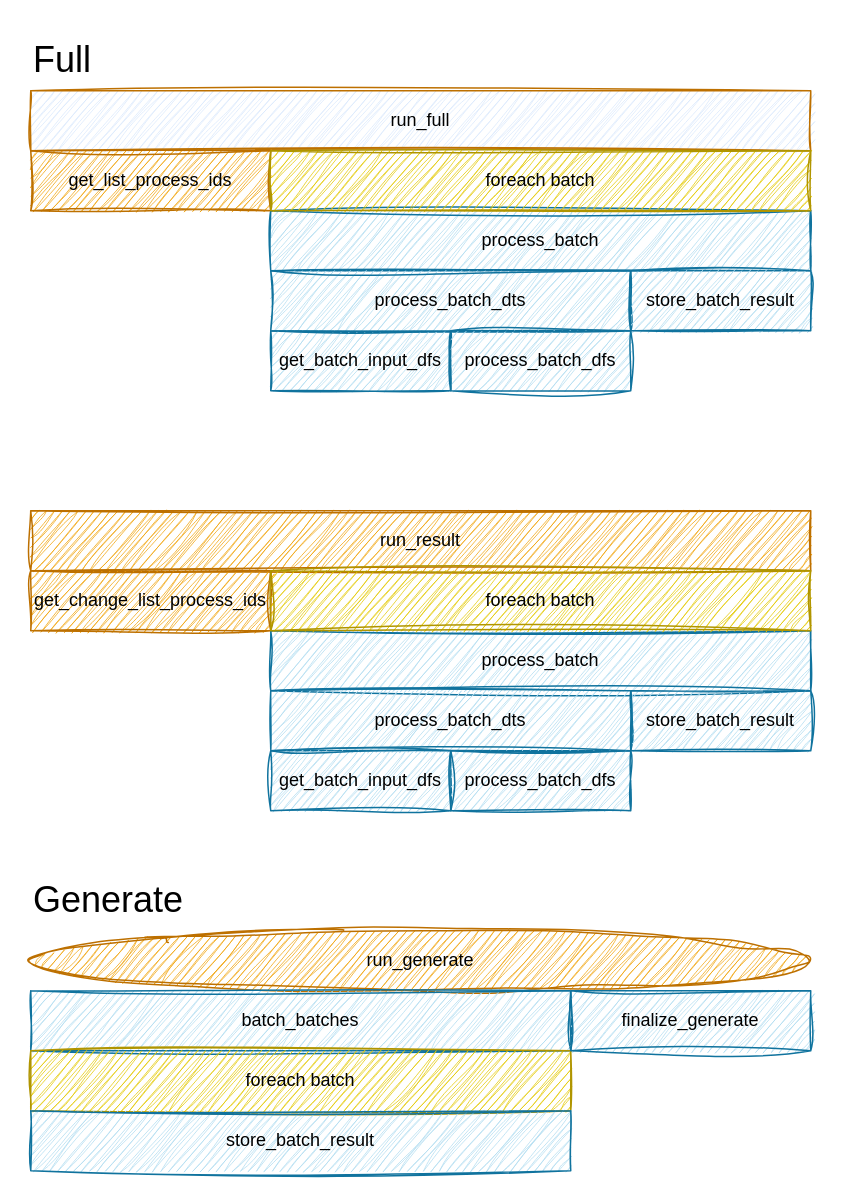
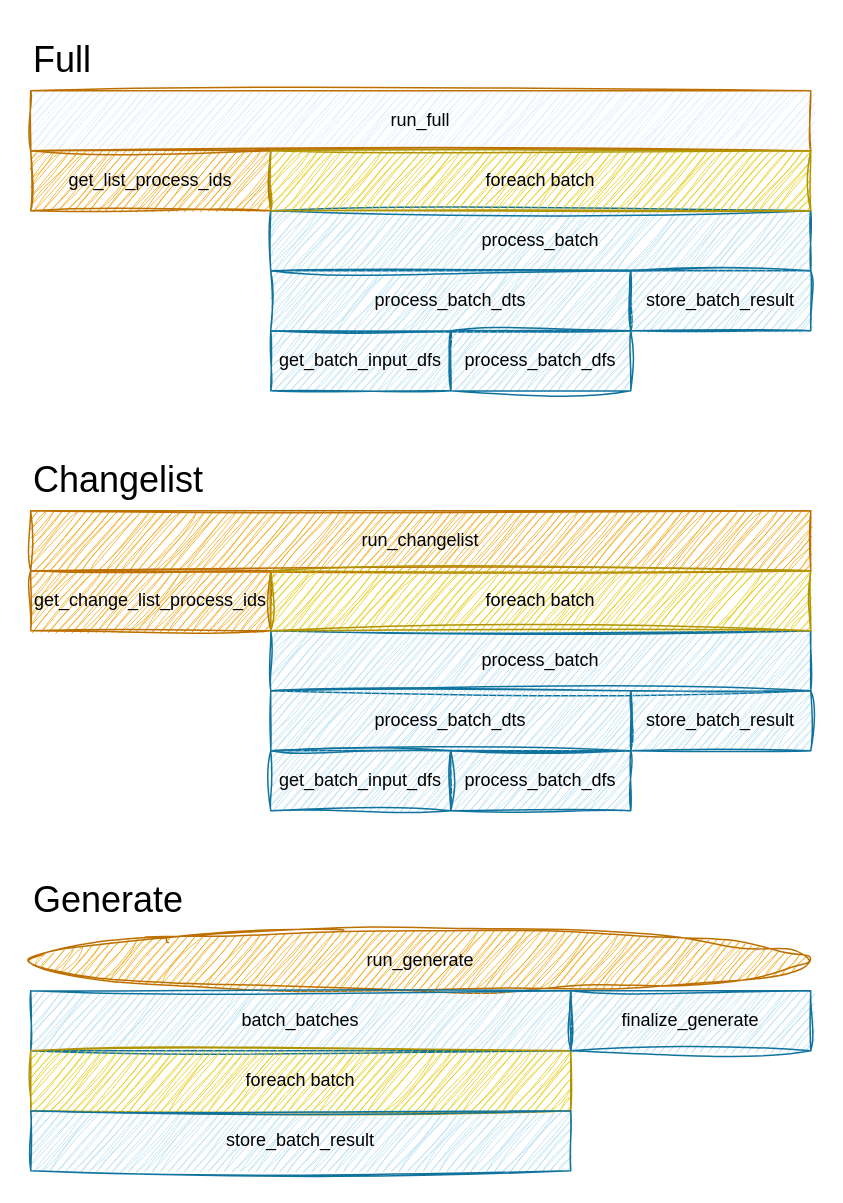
+ <mxCell id="24" value="Changelist" style="text;html=1;strokeColor=none;fillColor=none;align=left;verticalAlign=middle;whiteSpace=wrap;rounded=0;fontSize=24;" vertex="1" parent="1"><mxGeometry x="20" y="300" width="280" height="40" as="geometry" /></mxCell>
- <mxCell id="10" value="run_result" style="rounded=0;whiteSpace=wrap;html=1;fillColor=#f0a30a;strokeColor=#BD7000;strokeWidth=1;perimeterSpacing=0;glass=0;sketch=1;curveFitting=1;jiggle=2;shadow=0;fontColor=#000000;" parent="1" vertex="1"><mxGeometry x="20" y="340" width="520" height="40" as="geometry" /></mxCell>
+ <mxCell id="10" value="run_changelist" style="rounded=0;whiteSpace=wrap;html=1;fillColor=#f0a30a;strokeColor=#BD7000;strokeWidth=1;perimeterSpacing=0;glass=0;sketch=1;curveFitting=1;jiggle=2;shadow=0;fontColor=#000000;" parent="1" vertex="1"><mxGeometry x="20" y="340" width="520" height="40" as="geometry" /></mxCell>
